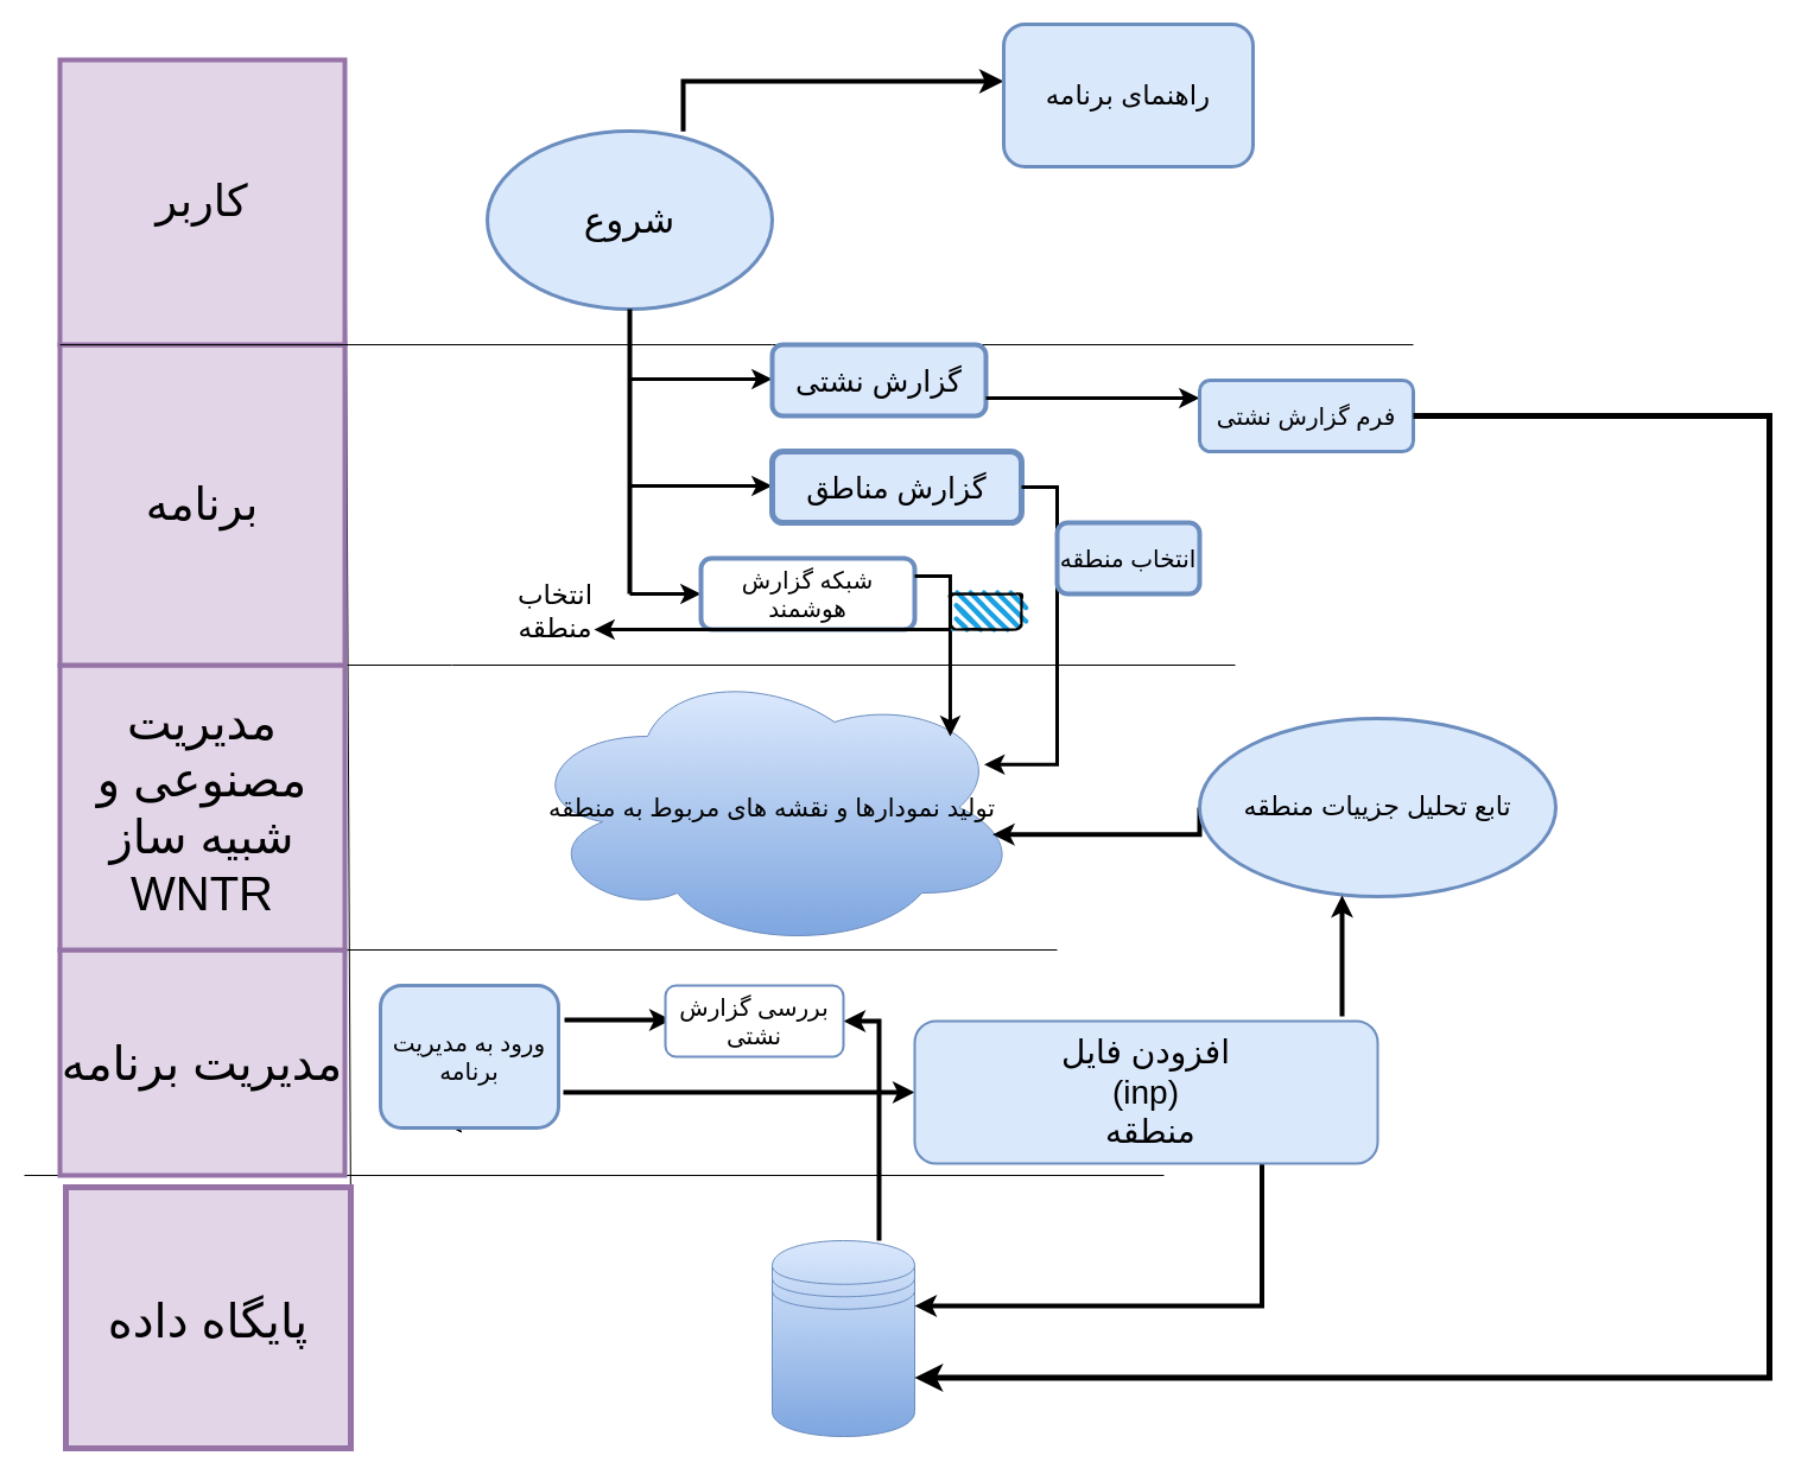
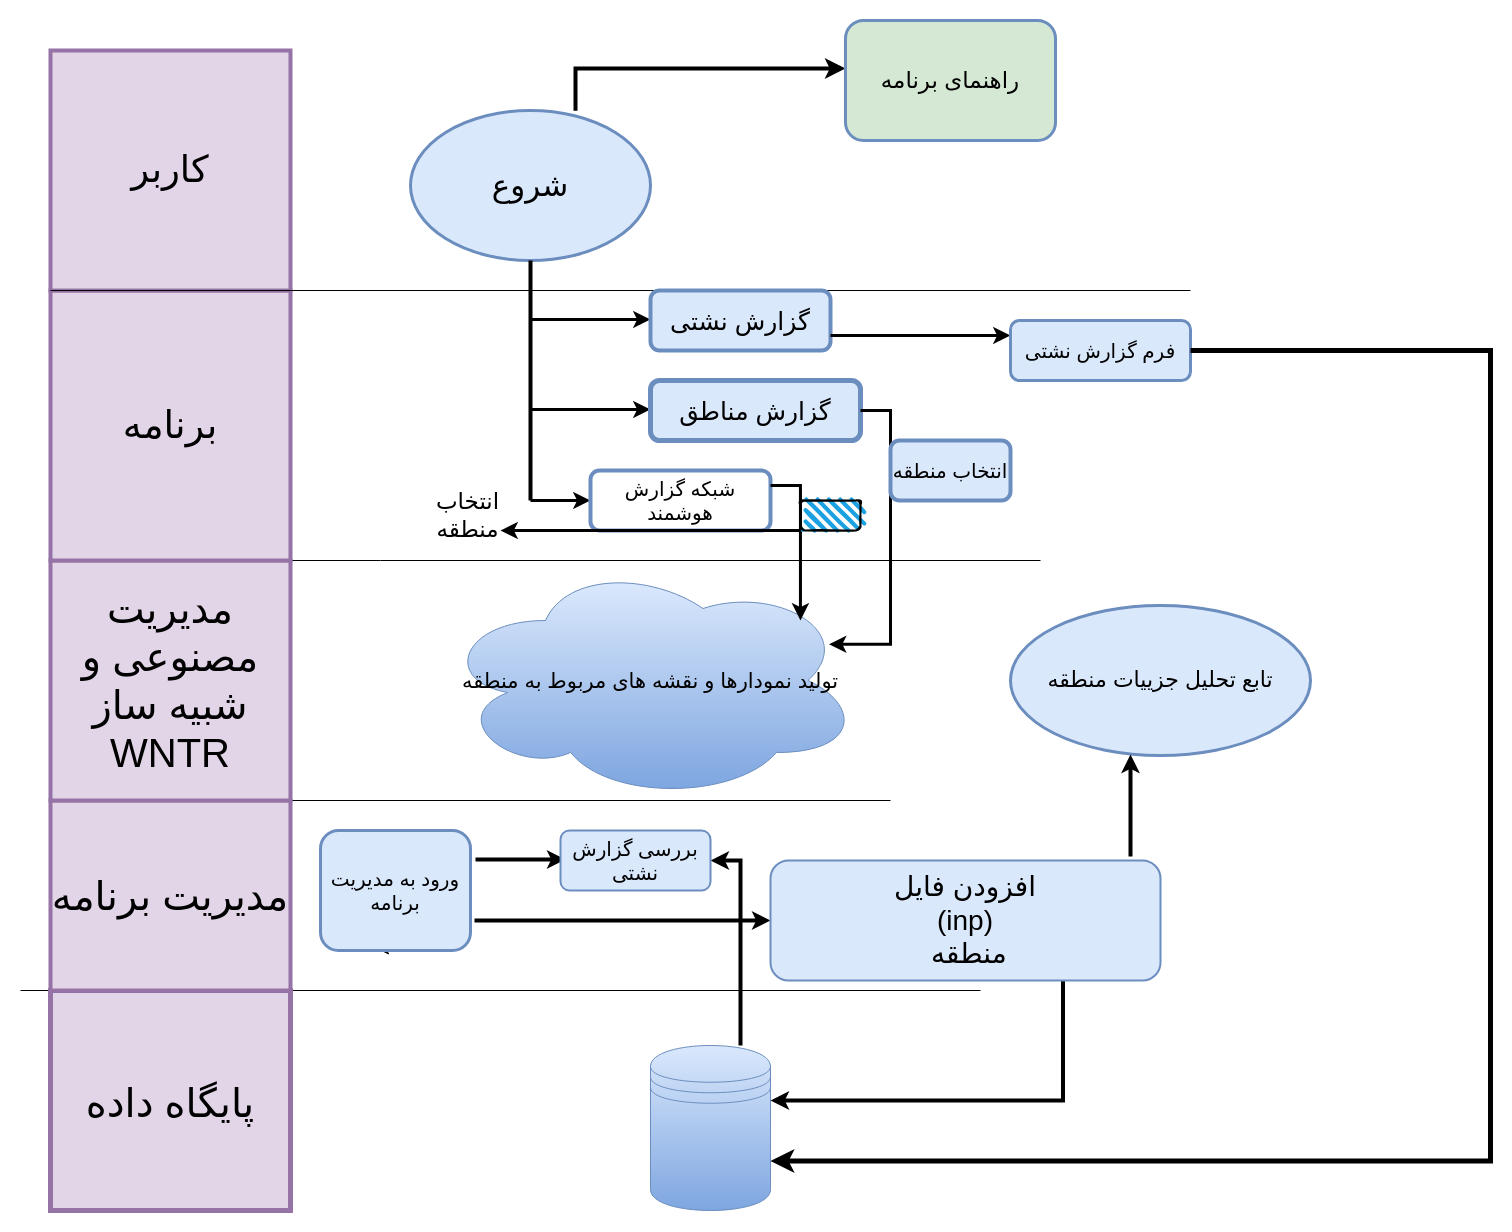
- <mxCell id="28" value="راهنمای برنامه" style="rounded=1;whiteSpace=wrap;html=1;fillColor=#dae8fc;strokeColor=#6c8ebf;strokeWidth=3;fontSize=23;" parent="1" vertex="1"><mxGeometry x="845" y="20" width="210" height="120" as="geometry" /></mxCell>
+ <mxCell id="28" value="راهنمای برنامه" style="rounded=1;whiteSpace=wrap;html=1;fillColor=#d5e8d4;strokeColor=#6c8ebf;strokeWidth=3;fontSize=23;" parent="1" vertex="1"><mxGeometry x="845" y="20" width="210" height="120" as="geometry" /></mxCell>
- <mxCell id="19" value="" style="edgeStyle=orthogonalEdgeStyle;rounded=0;orthogonalLoop=1;jettySize=auto;html=1;exitX=0;exitY=0.5;exitDx=0;exitDy=0;strokeWidth=4;entryX=0.942;entryY=0.595;entryDx=0;entryDy=0;entryPerimeter=0;" parent="1" source="20" target="18" edge="1"><mxGeometry relative="1" as="geometry"><Array as="points"><mxPoint x="1010" y="703" /></Array><mxPoint x="1004.18" y="680" as="sourcePoint" /><mxPoint x="800" y="701.12" as="targetPoint" /></mxGeometry></mxCell>
- <mxCell id="13" value="بررسی گزارش نشتی" style="rounded=1;whiteSpace=wrap;html=1;fontSize=20;fillColor=#ffffff;strokeColor=#6c8ebf;strokeWidth=2;" parent="1" vertex="1"><mxGeometry x="560" y="830" width="150" height="60" as="geometry" /></mxCell>
+ <mxCell id="13" value="بررسی گزارش نشتی" style="rounded=1;whiteSpace=wrap;html=1;fontSize=20;fillColor=#dae8fc;strokeColor=#6c8ebf;strokeWidth=2;" parent="1" vertex="1"><mxGeometry x="560" y="830" width="150" height="60" as="geometry" /></mxCell>
- <mxCell id="4" value="پایگاه داده" style="text;html=1;align=center;verticalAlign=middle;whiteSpace=wrap;rounded=0;strokeWidth=5;perimeterSpacing=1;fillColor=#e1d5e7;strokeColor=#9673a6;spacingTop=4;horizontal=1;fontSize=40;" parent="1" vertex="1"><mxGeometry x="55" y="1000" width="240" height="220" as="geometry" /></mxCell>
+ <mxCell id="4" value="پایگاه داده" style="text;html=1;align=center;verticalAlign=middle;whiteSpace=wrap;rounded=0;strokeWidth=5;perimeterSpacing=1;fillColor=#e1d5e7;strokeColor=#9673a6;spacingTop=4;horizontal=1;fontSize=40;" parent="1" vertex="1"><mxGeometry y="990" width="240" height="220" as="geometry" x="50" /></mxCell>
